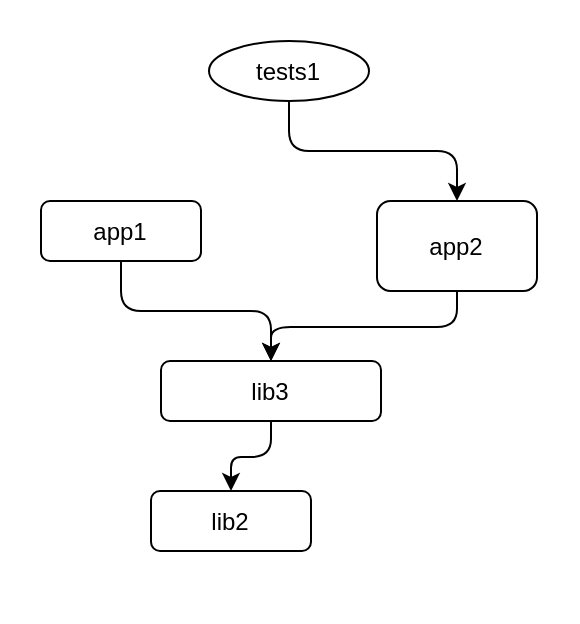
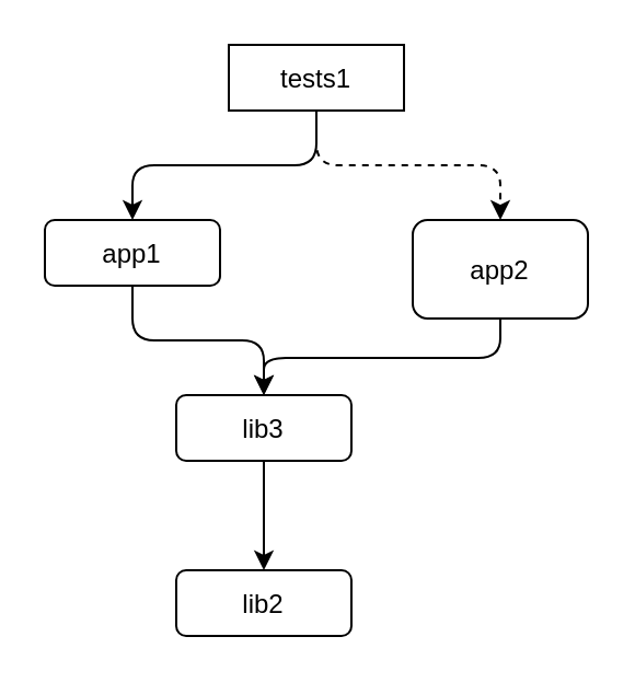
- <mxCell id="2" value="tests1" style="ellipse;rounded=1;" vertex="1" parent="1"><mxGeometry x="104" y="20" width="80" height="30" as="geometry" /></mxCell>
+ <mxCell id="2" value="tests1" style="rounded=0;" vertex="1" parent="1"><mxGeometry x="104" y="20" width="80" height="30" as="geometry" /></mxCell>
+ <mxCell id="4" value="" style="edgeStyle=elbowEdgeStyle;elbow=vertical;" edge="1" source="2" target="3" parent="1"><mxGeometry relative="1" as="geometry" /></mxCell>
- <mxCell id="7" value="" style="edgeStyle=elbowEdgeStyle;elbow=vertical;" edge="1" source="2" target="6" parent="1"><mxGeometry relative="1" as="geometry" /></mxCell>
+ <mxCell id="7" value="" style="edgeStyle=elbowEdgeStyle;elbow=vertical;dashed=1;" edge="1" source="2" target="6" parent="1"><mxGeometry relative="1" as="geometry" /></mxCell>
- <mxCell id="8" value="lib3" style="rounded=1;" vertex="1" parent="1"><mxGeometry x="80" y="180" width="110" height="30" as="geometry" /></mxCell>
+ <mxCell id="8" value="lib3" style="rounded=1;" vertex="1" parent="1"><mxGeometry x="80" y="180" width="80" height="30" as="geometry" /></mxCell>
- <mxCell id="10" value="lib2" style="rounded=1;" vertex="1" parent="1"><mxGeometry x="75" y="245" width="80" height="30" as="geometry" /></mxCell>
+ <mxCell id="10" value="lib2" style="rounded=1;" vertex="1" parent="1"><mxGeometry x="80" y="260" width="80" height="30" as="geometry" /></mxCell>
